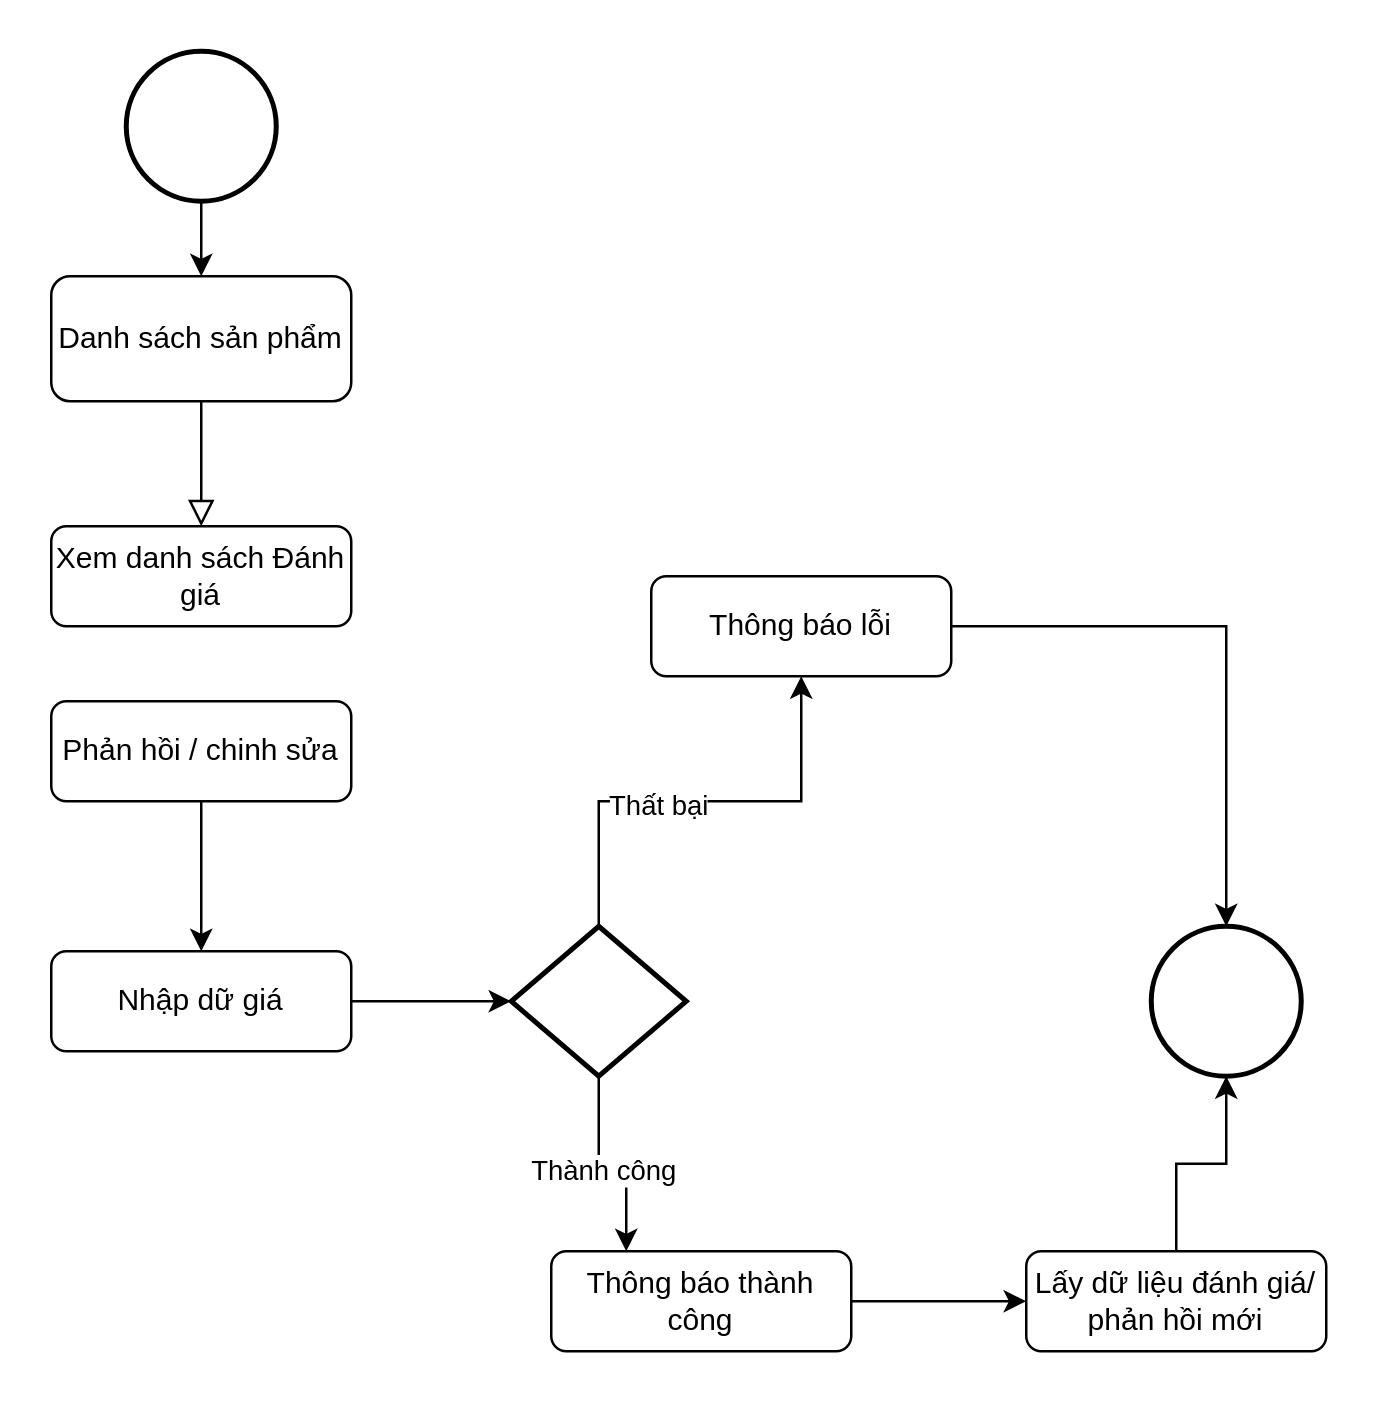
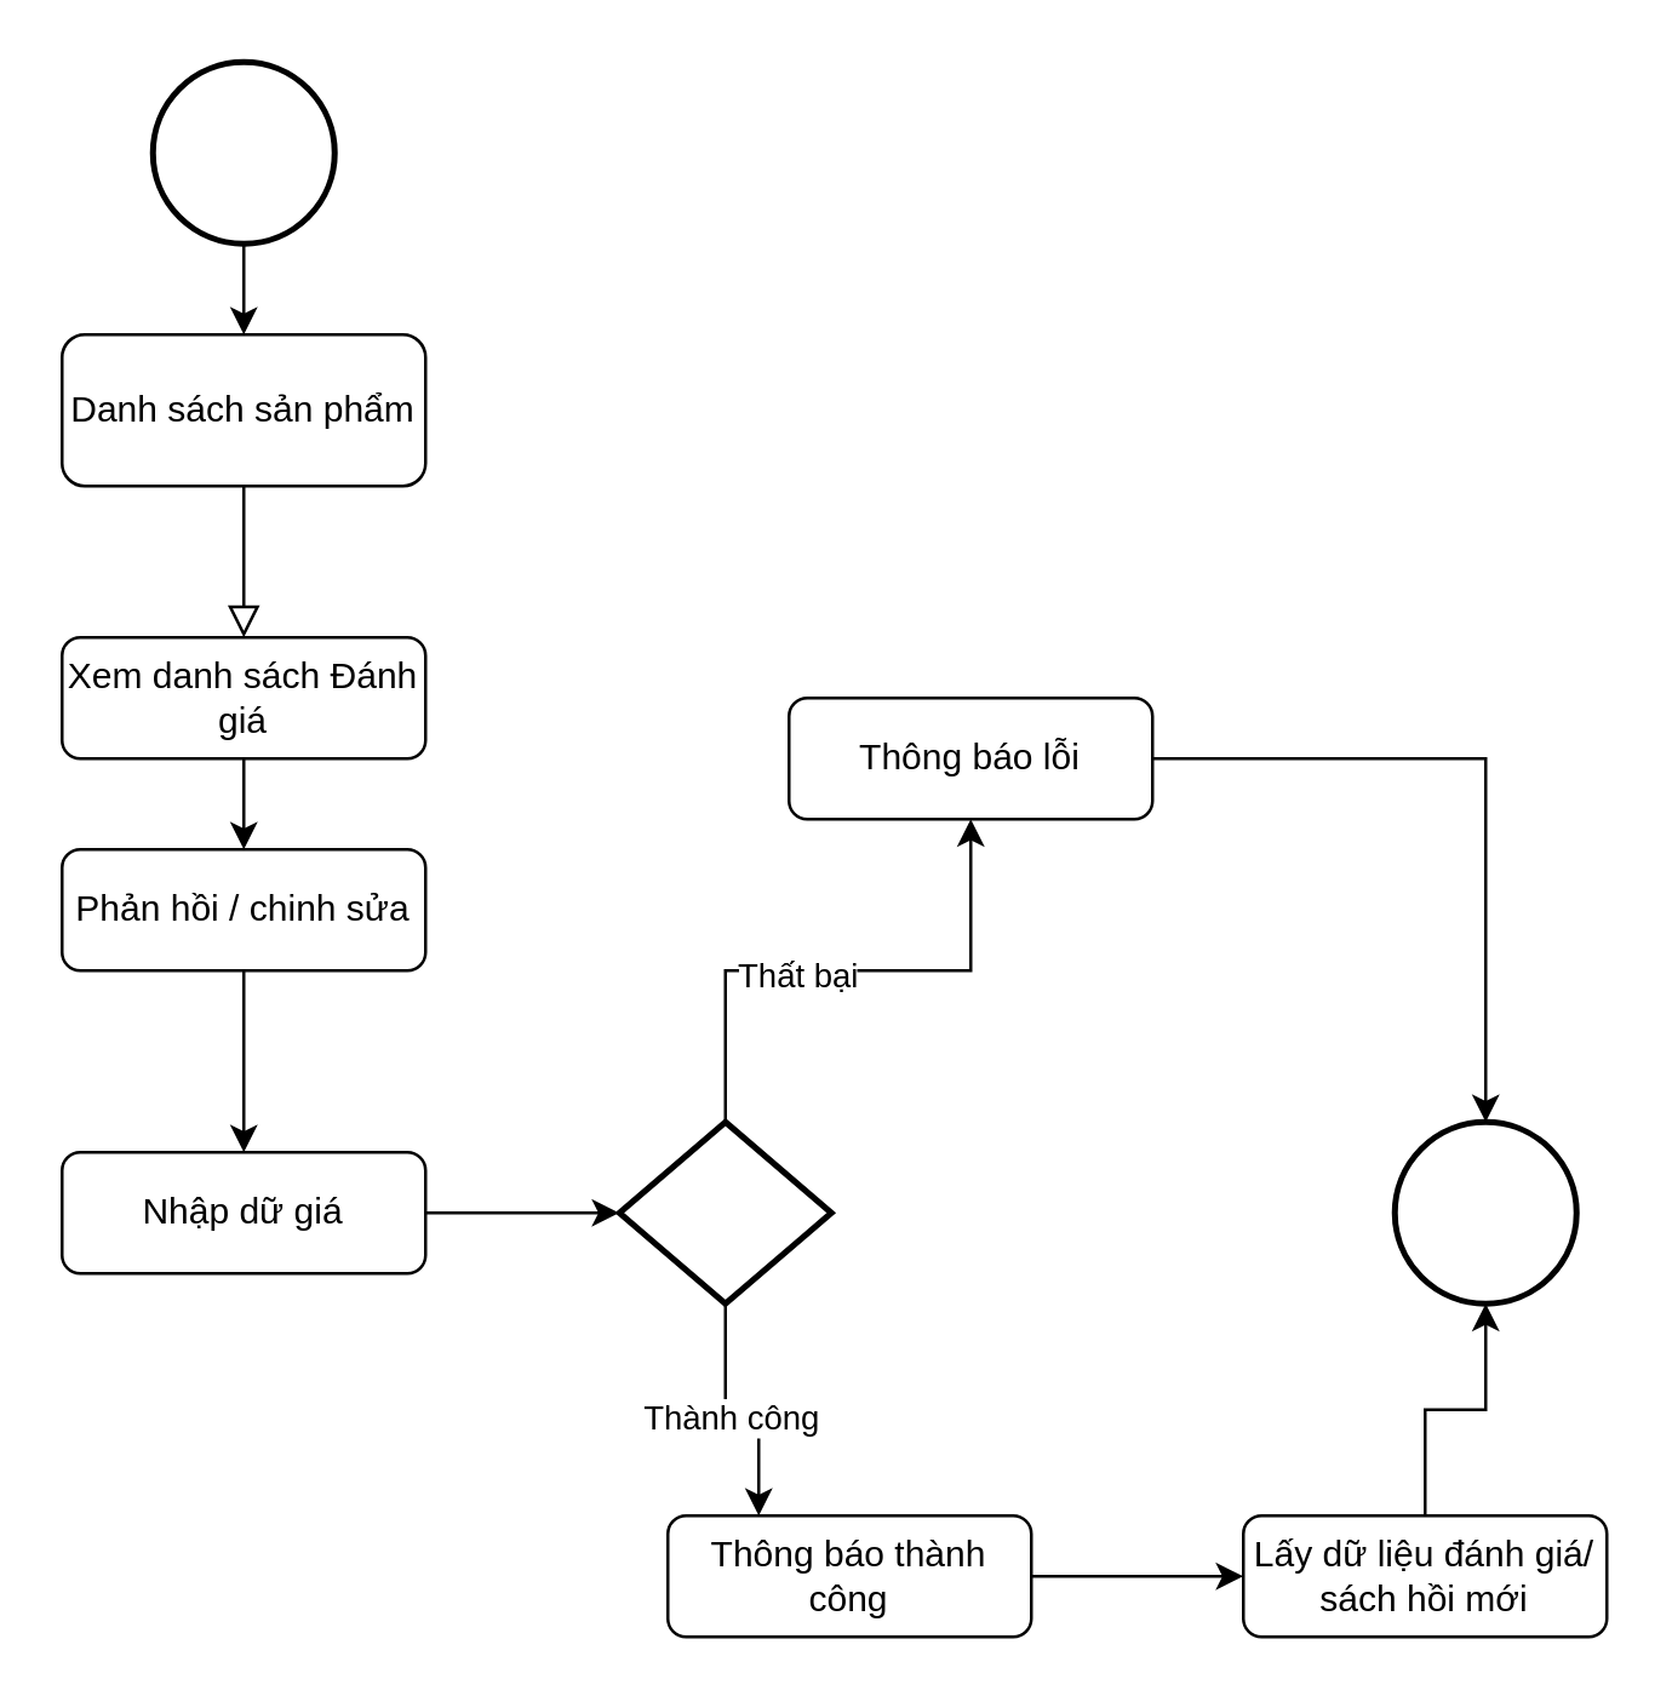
+ <mxCell id="9" value="" style="edgeStyle=orthogonalEdgeStyle;rounded=0;orthogonalLoop=1;jettySize=auto;html=1;" edge="1" parent="1" source="10" target="12"><mxGeometry relative="1" as="geometry" /></mxCell>
- <mxCell id="23" value="Lấy dữ liệu đánh giá/ phản hồi mới" style="rounded=1;whiteSpace=wrap;html=1;fontSize=12;glass=0;strokeWidth=1;shadow=0;" vertex="1" parent="1"><mxGeometry x="410" y="500" width="120" height="40" as="geometry" /></mxCell>
+ <mxCell id="23" value="Lấy dữ liệu đánh giá/ sách hồi mới" style="rounded=1;whiteSpace=wrap;html=1;fontSize=12;glass=0;strokeWidth=1;shadow=0;" vertex="1" parent="1"><mxGeometry x="410" y="500" width="120" height="40" as="geometry" /></mxCell>
